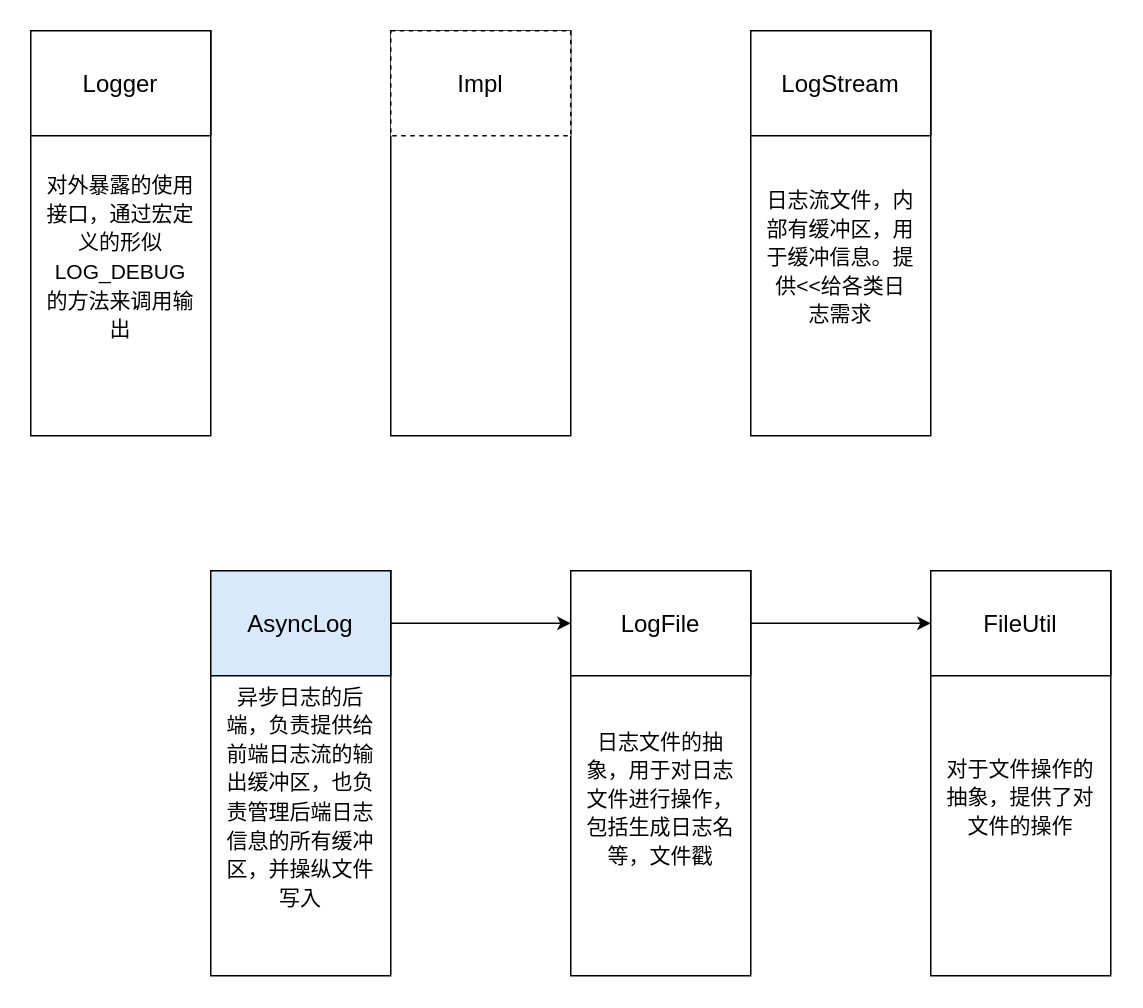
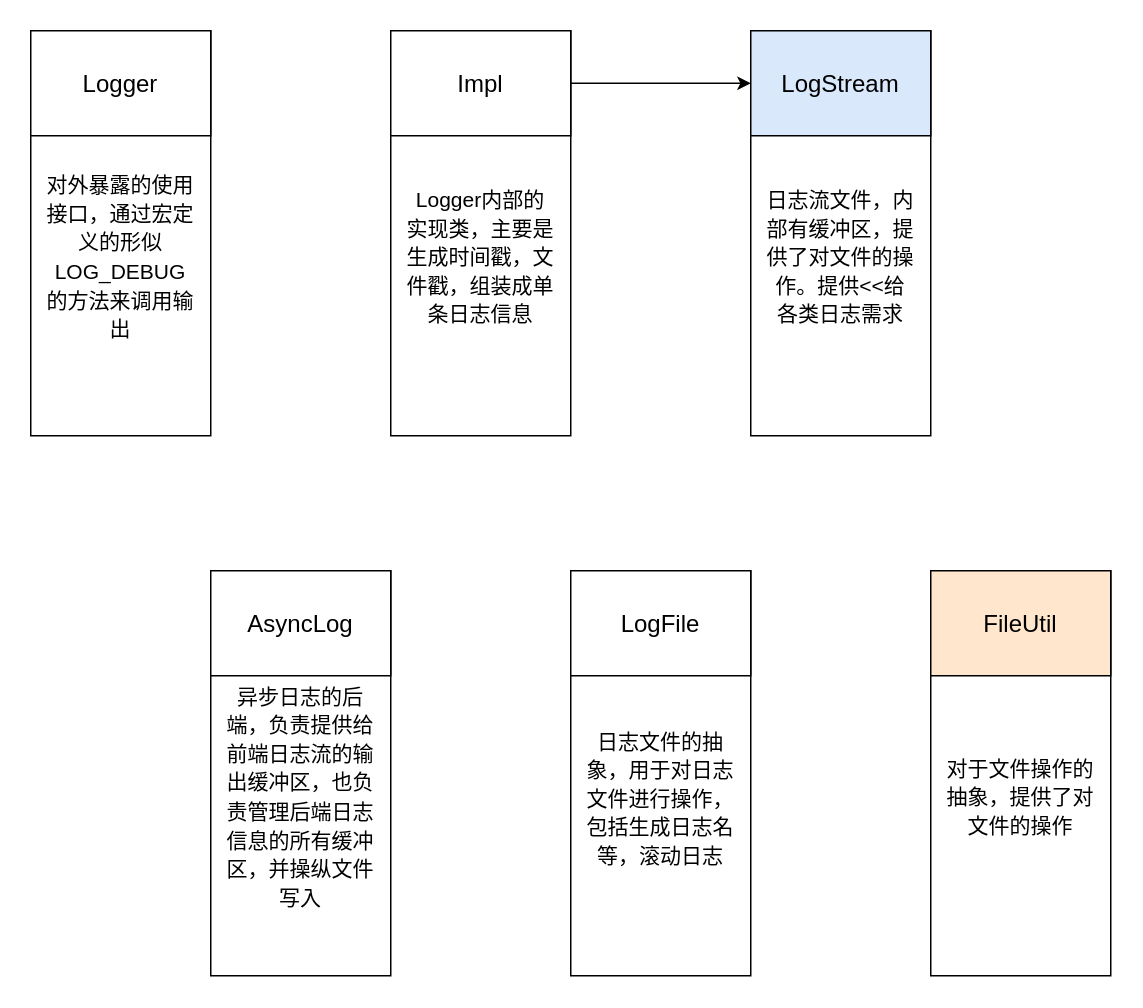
- <mxCell id="7" value="&lt;font style=&quot;font-size: 16px;&quot;&gt;Impl&lt;/font&gt;" style="rounded=0;whiteSpace=wrap;html=1;dashed=1;" vertex="1" parent="1"><mxGeometry x="260" y="20" width="120" height="70" as="geometry" /></mxCell>
+ <mxCell id="7" value="&lt;font style=&quot;font-size: 16px;&quot;&gt;Impl&lt;/font&gt;" style="rounded=0;whiteSpace=wrap;html=1;" vertex="1" parent="1"><mxGeometry x="260" y="20" width="120" height="70" as="geometry" /></mxCell>
+ <mxCell id="6" style="edgeStyle=none;html=1;entryX=0;entryY=0.5;entryDx=0;entryDy=0;fontSize=14;" edge="1" parent="1" source="7" target="10"><mxGeometry relative="1" as="geometry" /></mxCell>
- <mxCell id="10" value="&lt;font style=&quot;font-size: 16px;&quot;&gt;LogStream&lt;/font&gt;" style="rounded=0;whiteSpace=wrap;html=1;" vertex="1" parent="1"><mxGeometry x="500" y="20" width="120" height="70" as="geometry" /></mxCell>
+ <mxCell id="10" value="&lt;font style=&quot;font-size: 16px;&quot;&gt;LogStream&lt;/font&gt;" style="rounded=0;whiteSpace=wrap;html=1;fillColor=#dae8fc;" vertex="1" parent="1"><mxGeometry x="500" y="20" width="120" height="70" as="geometry" /></mxCell>
+ <mxCell id="8" value="&lt;font style=&quot;font-size: 14px;&quot;&gt;Logger内部的实现类，主要是生成时间戳，文件戳，组装成单条日志信息&lt;/font&gt;" style="text;html=1;strokeColor=none;fillColor=none;align=center;verticalAlign=middle;whiteSpace=wrap;rounded=0;fontSize=16;" vertex="1" parent="1"><mxGeometry x="270" y="90" width="100" height="160" as="geometry" /></mxCell>
- <mxCell id="11" value="&lt;span style=&quot;font-size: 14px;&quot;&gt;日志流文件，内部有缓冲区，用于缓冲信息。提供&amp;lt;&amp;lt;给各类日志需求&lt;/span&gt;" style="text;html=1;strokeColor=none;fillColor=none;align=center;verticalAlign=middle;whiteSpace=wrap;rounded=0;fontSize=16;" vertex="1" parent="1"><mxGeometry x="510" y="90" width="100" height="160" as="geometry" /></mxCell>
+ <mxCell id="11" value="&lt;span style=&quot;font-size: 14px;&quot;&gt;日志流文件，内部有缓冲区，提供了对文件的操作。提供&amp;lt;&amp;lt;给各类日志需求&lt;/span&gt;" style="text;html=1;strokeColor=none;fillColor=none;align=center;verticalAlign=middle;whiteSpace=wrap;rounded=0;fontSize=16;" vertex="1" parent="1"><mxGeometry x="510" y="90" width="100" height="160" as="geometry" /></mxCell>
- <mxCell id="21" value="&lt;font style=&quot;font-size: 16px;&quot;&gt;AsyncLog&lt;/font&gt;" style="rounded=0;whiteSpace=wrap;html=1;fillColor=#dae8fc;" vertex="1" parent="1"><mxGeometry x="140" y="380" width="120" height="70" as="geometry" /></mxCell>
+ <mxCell id="21" value="&lt;font style=&quot;font-size: 16px;&quot;&gt;AsyncLog&lt;/font&gt;" style="rounded=0;whiteSpace=wrap;html=1;" vertex="1" parent="1"><mxGeometry x="140" y="380" width="120" height="70" as="geometry" /></mxCell>
- <mxCell id="20" style="edgeStyle=none;html=1;entryX=0;entryY=0.5;entryDx=0;entryDy=0;fontSize=14;" edge="1" parent="1" source="21" target="17"><mxGeometry relative="1" as="geometry" /></mxCell>
- <mxCell id="16" style="edgeStyle=none;html=1;entryX=0;entryY=0.5;entryDx=0;entryDy=0;fontSize=14;" edge="1" parent="1" source="17" target="13"><mxGeometry relative="1" as="geometry" /></mxCell>
- <mxCell id="13" value="&lt;font style=&quot;font-size: 16px;&quot;&gt;FileUtil&lt;/font&gt;" style="rounded=0;whiteSpace=wrap;html=1;" vertex="1" parent="1"><mxGeometry x="620" y="380" width="120" height="70" as="geometry" /></mxCell>
+ <mxCell id="13" value="&lt;font style=&quot;font-size: 16px;&quot;&gt;FileUtil&lt;/font&gt;" style="rounded=0;whiteSpace=wrap;html=1;fillColor=#ffe6cc;" vertex="1" parent="1"><mxGeometry x="620" y="380" width="120" height="70" as="geometry" /></mxCell>
- <mxCell id="18" value="&lt;span style=&quot;font-size: 14px;&quot;&gt;日志文件的抽象，用于对日志文件进行操作，包括生成日志名等，文件戳&lt;/span&gt;" style="text;html=1;strokeColor=none;fillColor=none;align=center;verticalAlign=middle;whiteSpace=wrap;rounded=0;fontSize=16;" vertex="1" parent="1"><mxGeometry x="390" y="451" width="100" height="160" as="geometry" /></mxCell>
+ <mxCell id="18" value="&lt;span style=&quot;font-size: 14px;&quot;&gt;日志文件的抽象，用于对日志文件进行操作，包括生成日志名等，滚动日志&lt;/span&gt;" style="text;html=1;strokeColor=none;fillColor=none;align=center;verticalAlign=middle;whiteSpace=wrap;rounded=0;fontSize=16;" vertex="1" parent="1"><mxGeometry x="390" y="451" width="100" height="160" as="geometry" /></mxCell>
